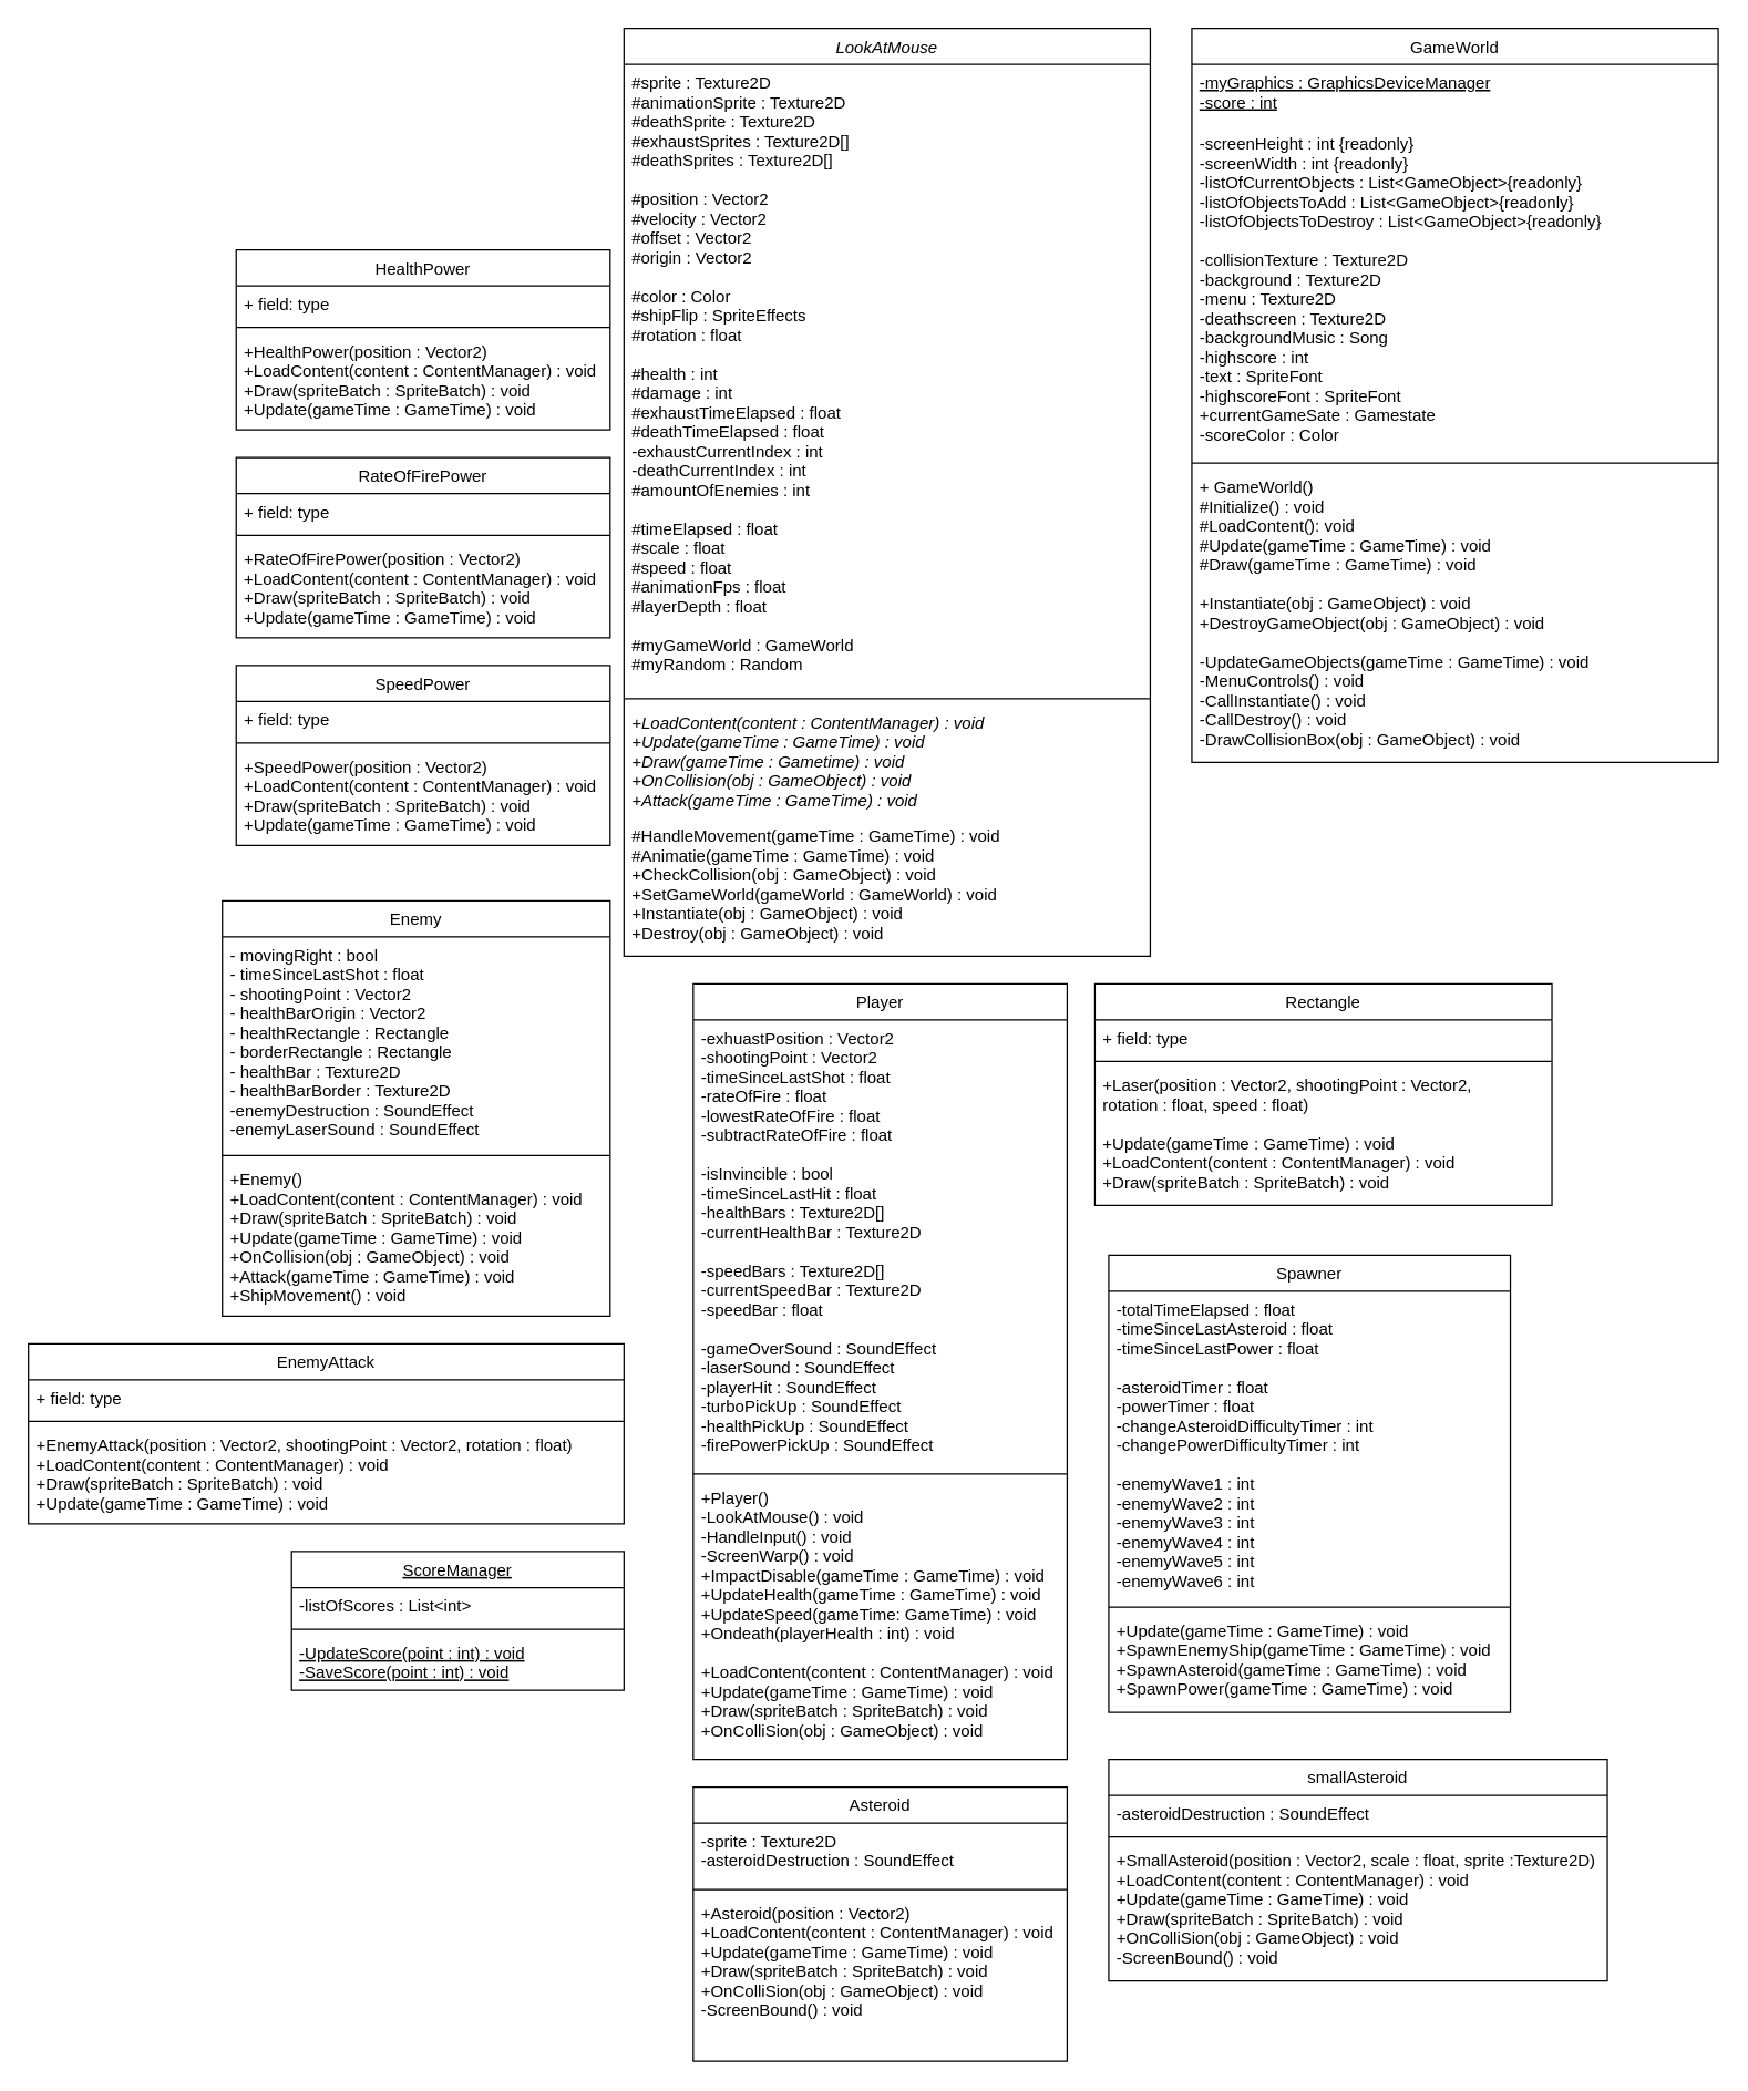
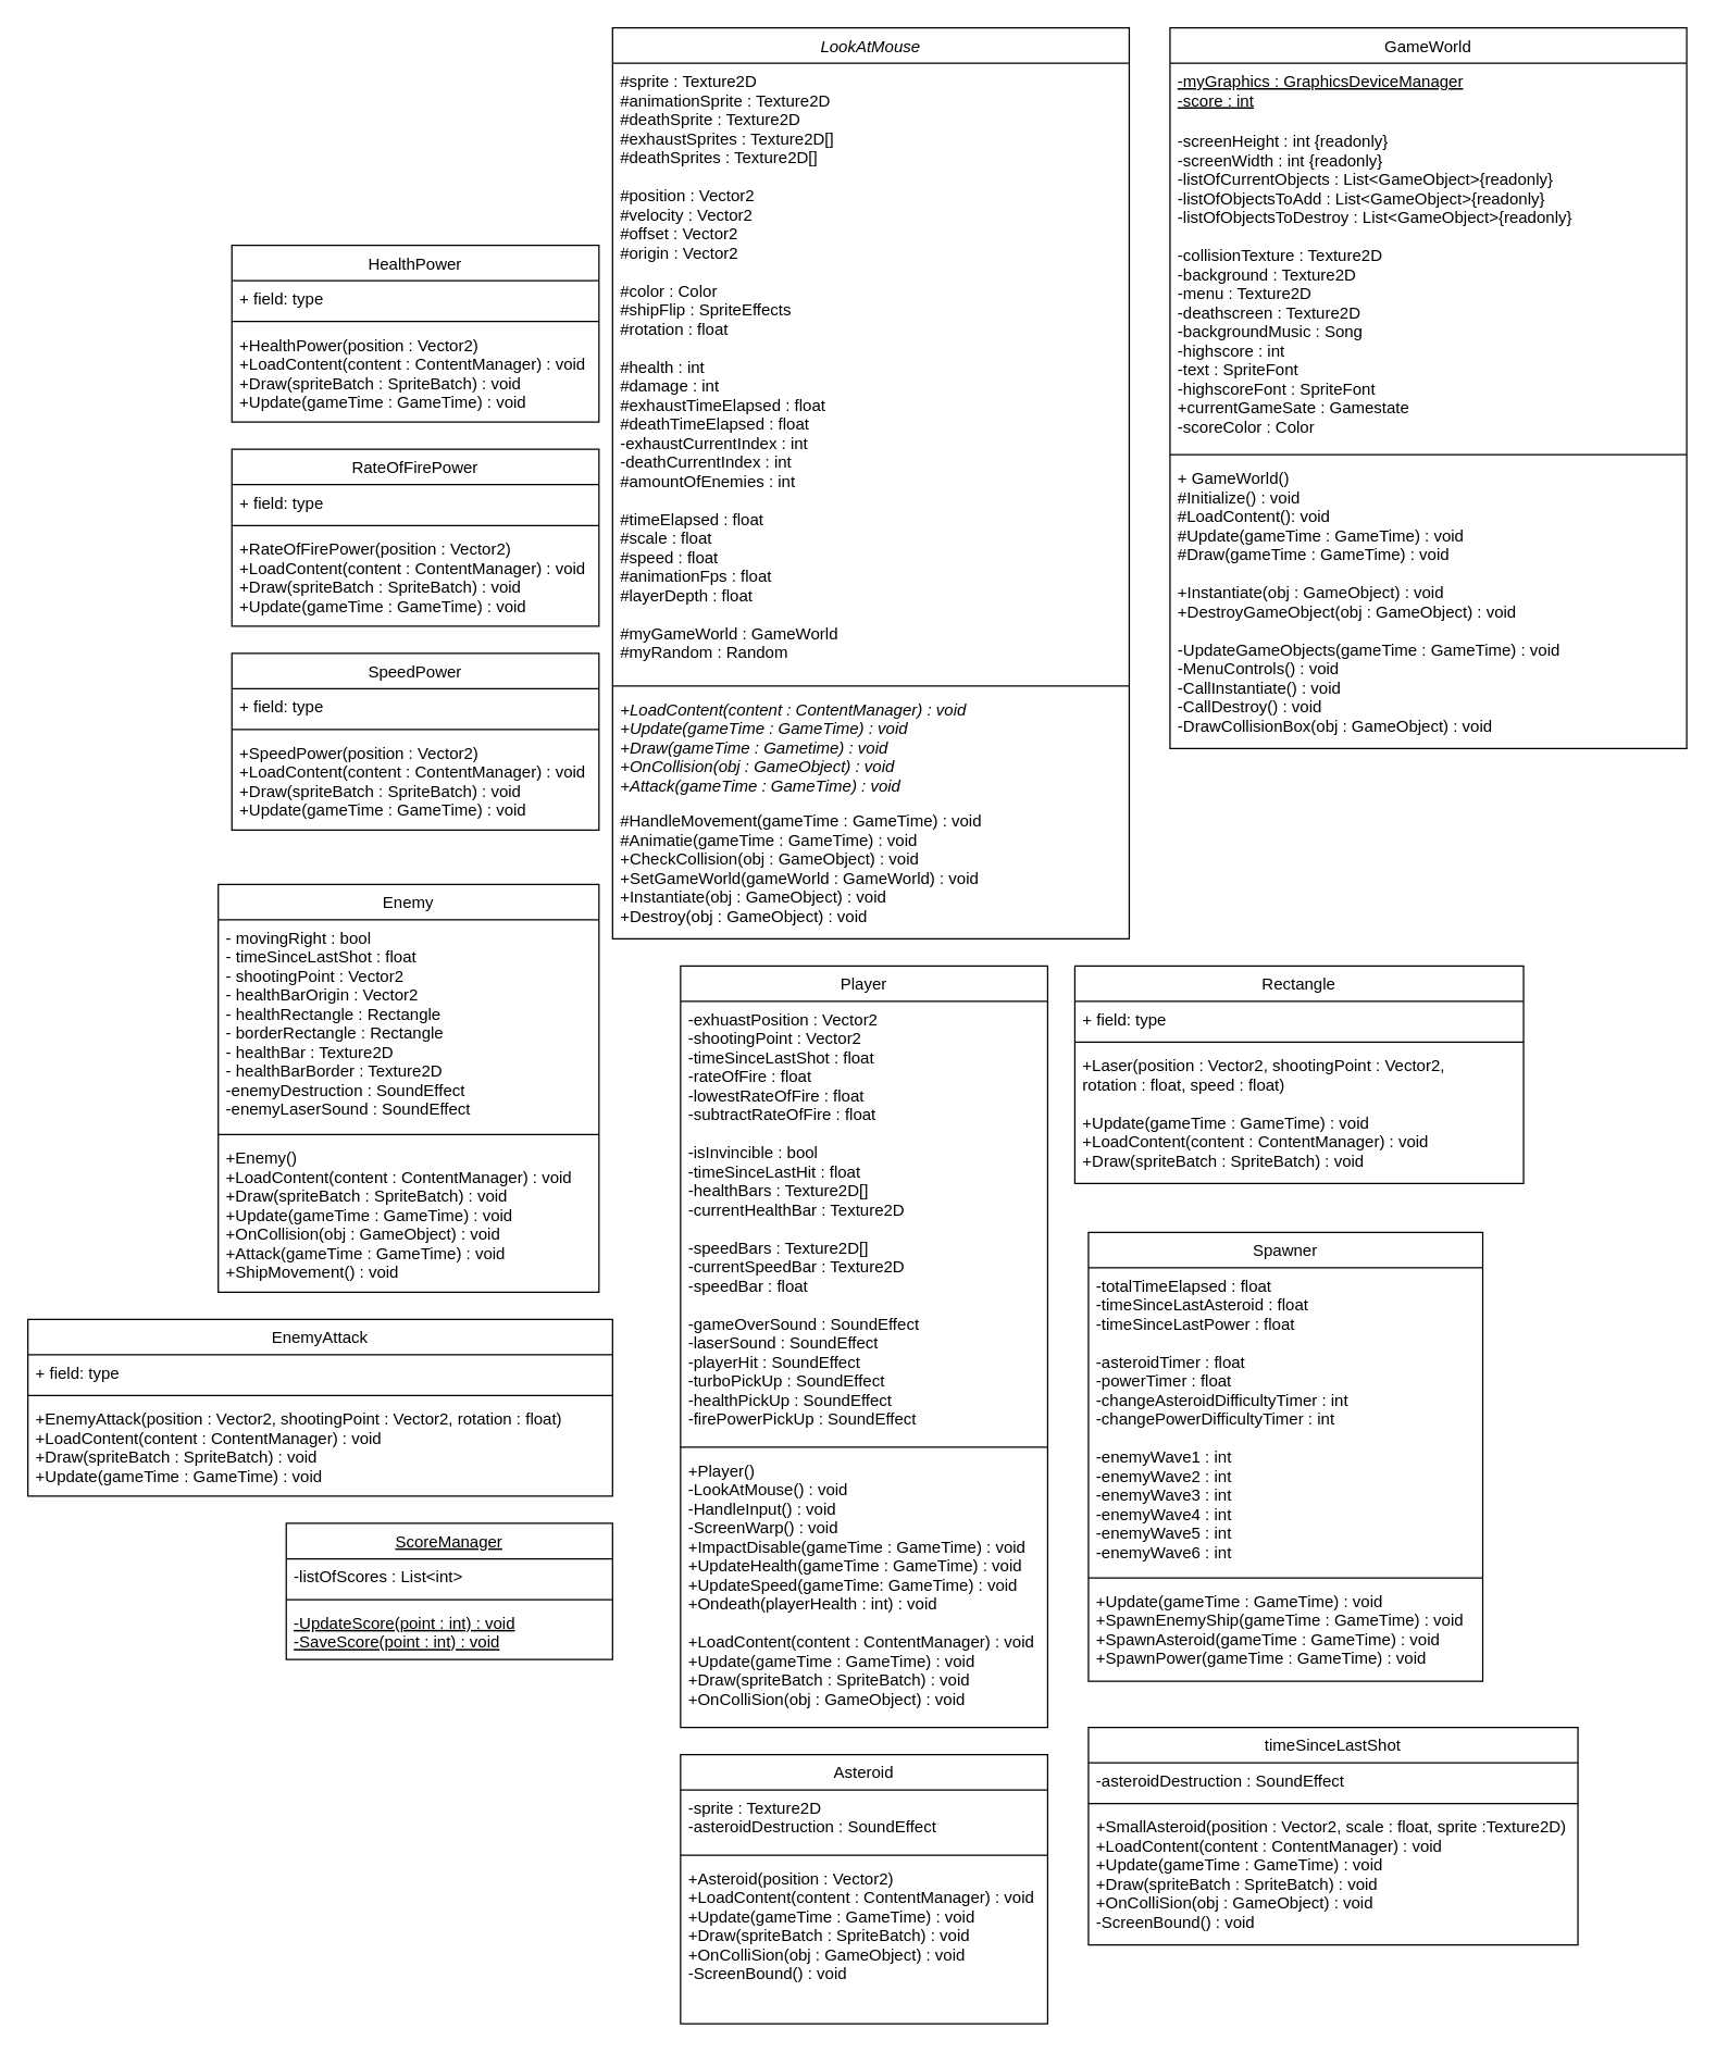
- <mxCell id="20" value="smallAsteroid" style="swimlane;fontStyle=0;align=center;verticalAlign=top;childLayout=stackLayout;horizontal=1;startSize=26;horizontalStack=0;resizeParent=1;resizeParentMax=0;resizeLast=0;collapsible=1;marginBottom=0;" vertex="1" parent="1"><mxGeometry x="800" y="1270" width="360" height="160" as="geometry" /></mxCell>
+ <mxCell id="20" value="timeSinceLastShot" style="swimlane;fontStyle=0;align=center;verticalAlign=top;childLayout=stackLayout;horizontal=1;startSize=26;horizontalStack=0;resizeParent=1;resizeParentMax=0;resizeLast=0;collapsible=1;marginBottom=0;" vertex="1" parent="1"><mxGeometry x="800" y="1270" width="360" height="160" as="geometry" /></mxCell>
